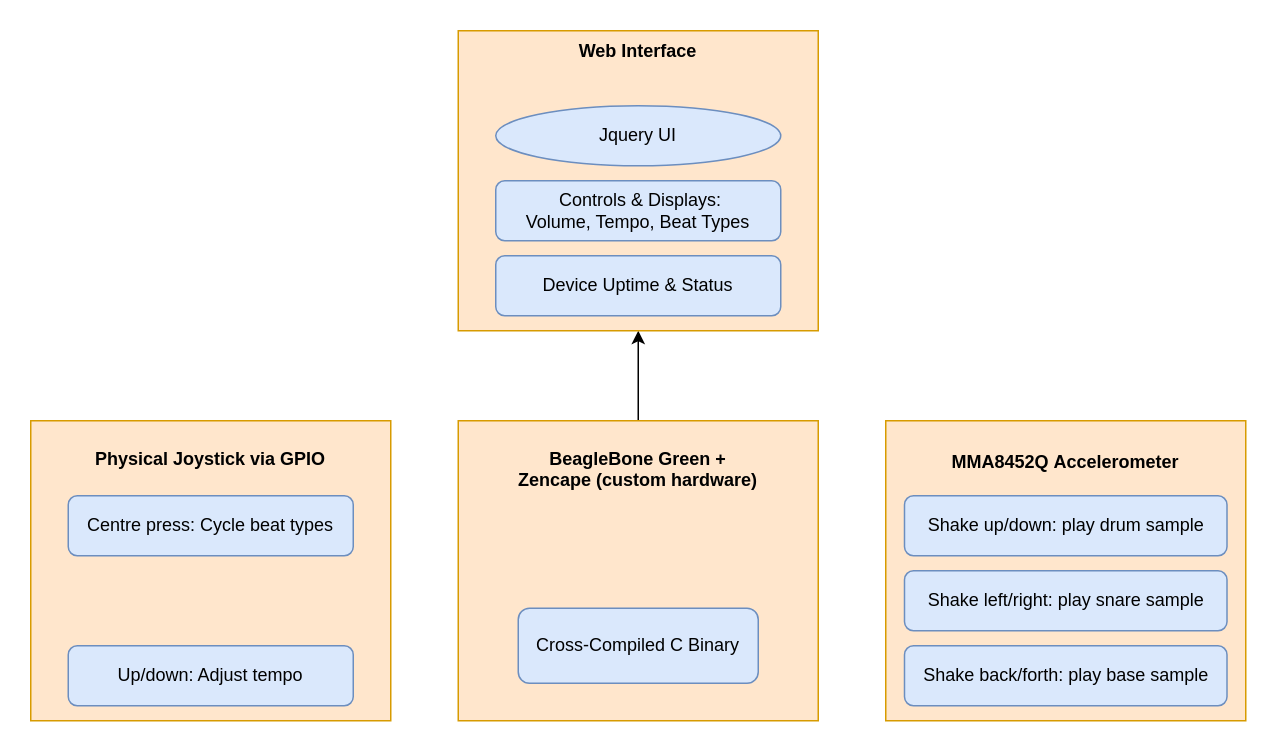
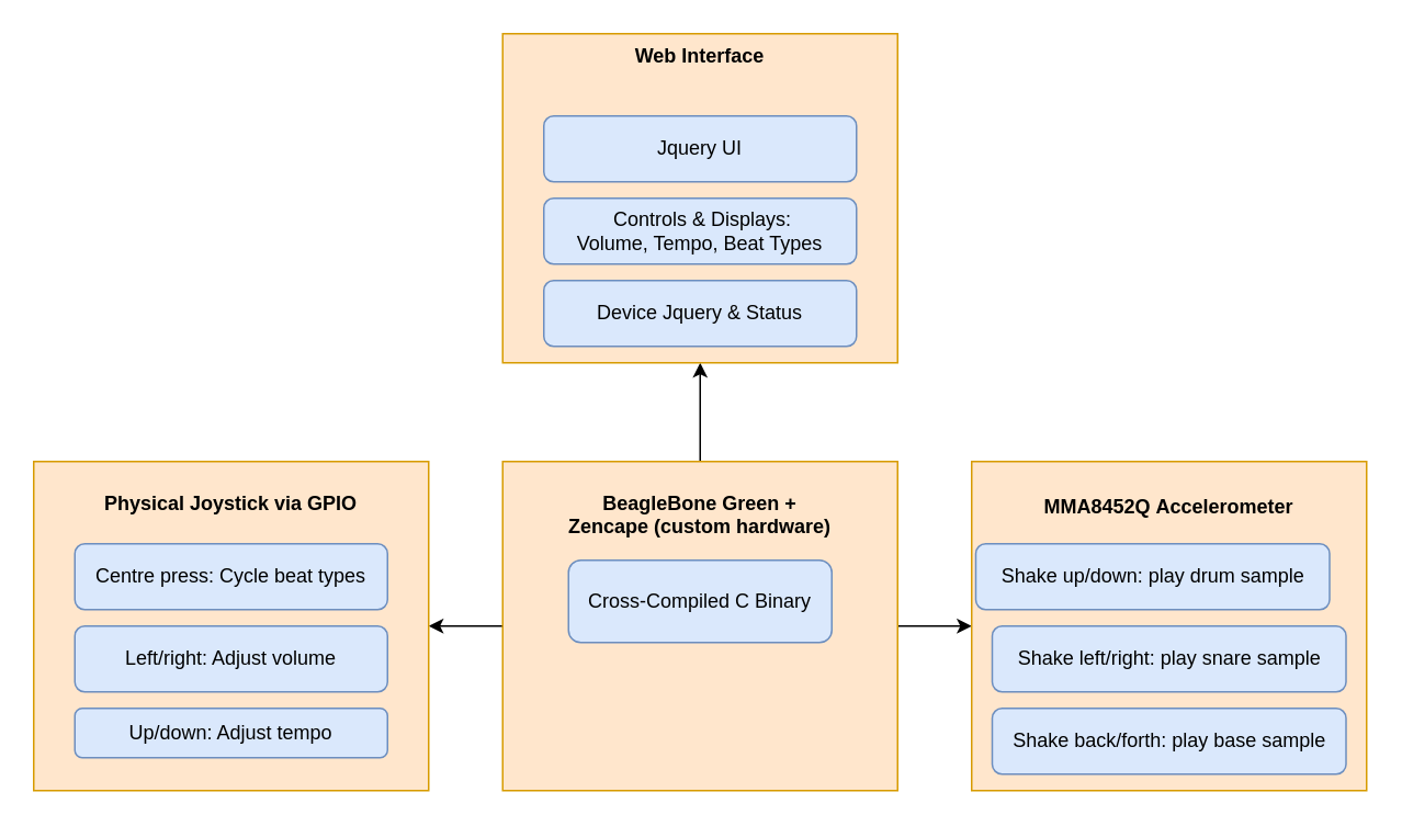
- <mxCell id="18" value="Jquery UI" style="ellipse;whiteSpace=wrap;html=1;fillColor=#dae8fc;strokeColor=#6c8ebf;" vertex="1" parent="1"><mxGeometry x="330" y="70" width="190" height="40" as="geometry" /></mxCell>
+ <mxCell id="18" value="Jquery UI" style="rounded=1;whiteSpace=wrap;html=1;fillColor=#dae8fc;strokeColor=#6c8ebf;" vertex="1" parent="1"><mxGeometry x="330" y="70" width="190" height="40" as="geometry" /></mxCell>
- <mxCell id="9" value="Device Uptime &amp;amp; Status" style="rounded=1;whiteSpace=wrap;html=1;fillColor=#dae8fc;strokeColor=#6c8ebf;" vertex="1" parent="1"><mxGeometry x="330" y="170" width="190" height="40" as="geometry" /></mxCell>
+ <mxCell id="9" value="Device Jquery &amp;amp; Status" style="rounded=1;whiteSpace=wrap;html=1;fillColor=#dae8fc;strokeColor=#6c8ebf;" vertex="1" parent="1"><mxGeometry x="330" y="170" width="190" height="40" as="geometry" /></mxCell>
- <mxCell id="15" value="Shake up/down: play drum sample" style="rounded=1;whiteSpace=wrap;html=1;fillColor=#dae8fc;strokeColor=#6c8ebf;" vertex="1" parent="1"><mxGeometry x="602.5" y="330" width="215" height="40" as="geometry" /></mxCell>
+ <mxCell id="15" value="Shake up/down: play drum sample" style="rounded=1;whiteSpace=wrap;html=1;fillColor=#dae8fc;strokeColor=#6c8ebf;" vertex="1" parent="1"><mxGeometry x="592.5" y="330" width="215" height="40" as="geometry" /></mxCell>
+ <mxCell id="2" style="edgeStyle=orthogonalEdgeStyle;rounded=0;orthogonalLoop=1;jettySize=auto;html=1;exitX=0;exitY=0.5;exitDx=0;exitDy=0;entryX=1;entryY=0.5;entryDx=0;entryDy=0;" edge="1" parent="1" source="5" target="10"><mxGeometry relative="1" as="geometry" /></mxCell>
+ <mxCell id="3" style="edgeStyle=orthogonalEdgeStyle;rounded=0;orthogonalLoop=1;jettySize=auto;html=1;exitX=1;exitY=0.5;exitDx=0;exitDy=0;entryX=0;entryY=0.5;entryDx=0;entryDy=0;" edge="1" parent="1" source="5" target="14"><mxGeometry relative="1" as="geometry" /></mxCell>
+ <mxCell id="12" value="Left/right: Adjust volume" style="rounded=1;whiteSpace=wrap;html=1;fillColor=#dae8fc;strokeColor=#6c8ebf;" vertex="1" parent="1"><mxGeometry x="45" y="380" width="190" height="40" as="geometry" /></mxCell>
- <mxCell id="6" value="Cross-Compiled C Binary" style="rounded=1;whiteSpace=wrap;html=1;fillColor=#dae8fc;strokeColor=#6c8ebf;" vertex="1" parent="1"><mxGeometry x="345" y="405" width="160" height="50" as="geometry" /></mxCell>
+ <mxCell id="6" value="Cross-Compiled C Binary" style="rounded=1;whiteSpace=wrap;html=1;fillColor=#dae8fc;strokeColor=#6c8ebf;" vertex="1" parent="1"><mxGeometry x="345" y="340" width="160" height="50" as="geometry" /></mxCell>
- <mxCell id="13" value="Up/down: Adjust tempo" style="rounded=1;whiteSpace=wrap;html=1;fillColor=#dae8fc;strokeColor=#6c8ebf;" vertex="1" parent="1"><mxGeometry x="45" y="430" width="190" height="40" as="geometry" /></mxCell>
+ <mxCell id="13" value="Up/down: Adjust tempo" style="rounded=1;whiteSpace=wrap;html=1;fillColor=#dae8fc;strokeColor=#6c8ebf;" vertex="1" parent="1"><mxGeometry x="45" y="430" width="190" height="30" as="geometry" /></mxCell>
